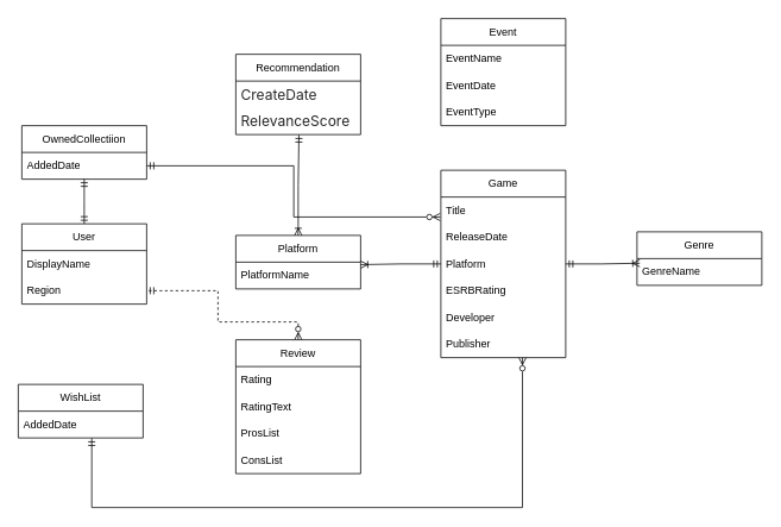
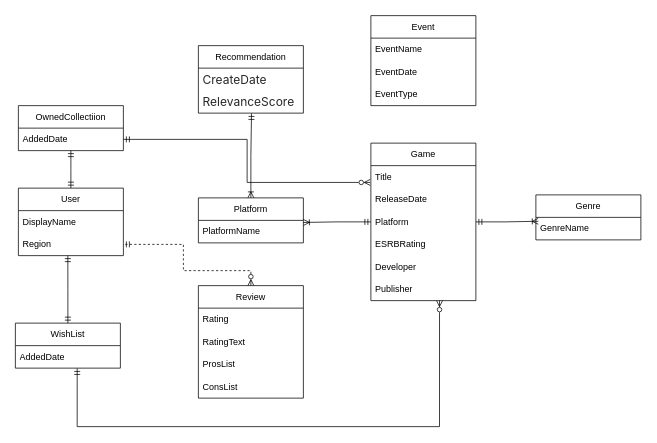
+ <mxCell id="36" style="edgeStyle=orthogonalEdgeStyle;rounded=0;orthogonalLoop=1;jettySize=auto;html=1;exitX=0.5;exitY=0;exitDx=0;exitDy=0;entryX=0.471;entryY=1;entryDx=0;entryDy=0;entryPerimeter=0;startArrow=ERmandOne;startFill=0;endArrow=ERmandOne;endFill=0;" edge="1" parent="1" source="21" target="15"><mxGeometry relative="1" as="geometry" /></mxCell>
